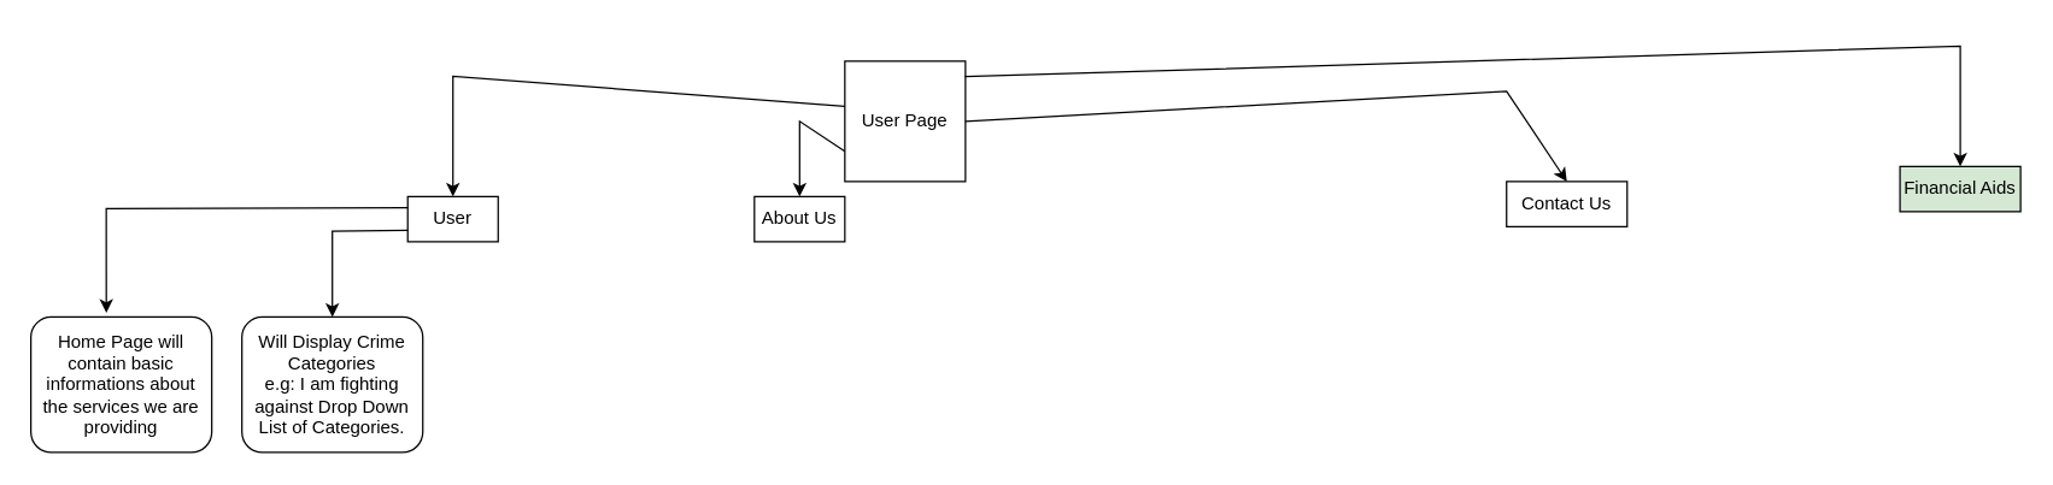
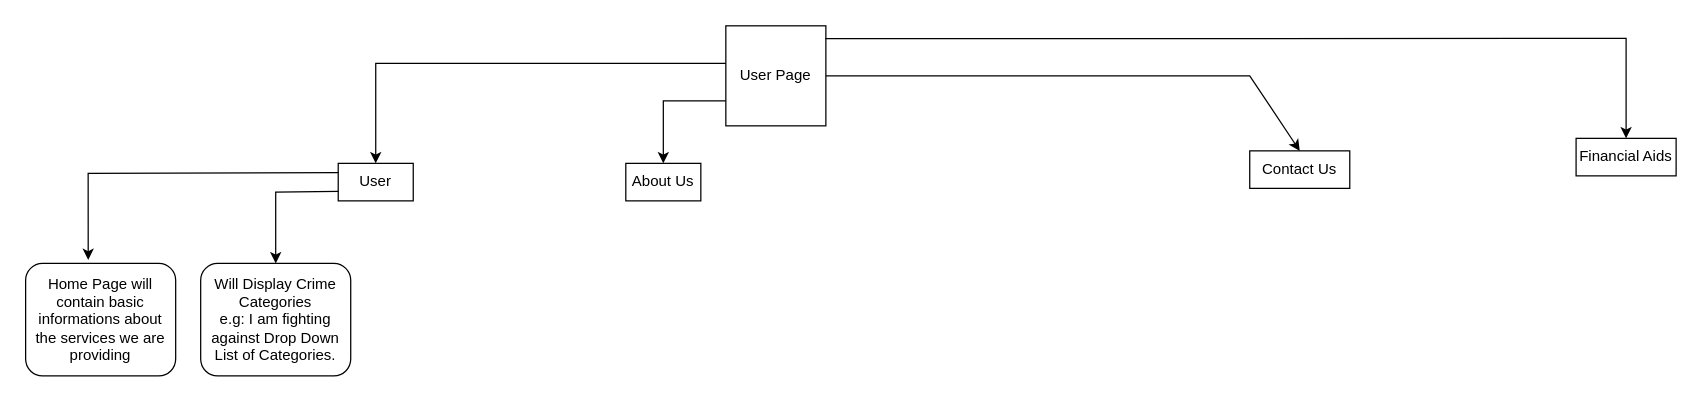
- <mxCell id="2" value="User Page" style="whiteSpace=wrap;html=1;aspect=fixed;" vertex="1" parent="1"><mxGeometry x="560" y="40" width="80" height="80" as="geometry" /></mxCell>
+ <mxCell id="2" value="User Page" style="whiteSpace=wrap;html=1;aspect=fixed;" vertex="1" parent="1"><mxGeometry x="580" y="20" width="80" height="80" as="geometry" /></mxCell>
- <mxCell id="8" value="Financial Aids" style="rounded=0;whiteSpace=wrap;html=1;fillColor=#d5e8d4;" vertex="1" parent="1"><mxGeometry x="1260" y="110" width="80" height="30" as="geometry" /></mxCell>
+ <mxCell id="8" value="Financial Aids" style="rounded=0;whiteSpace=wrap;html=1;" vertex="1" parent="1"><mxGeometry x="1260" y="110" width="80" height="30" as="geometry" /></mxCell>
